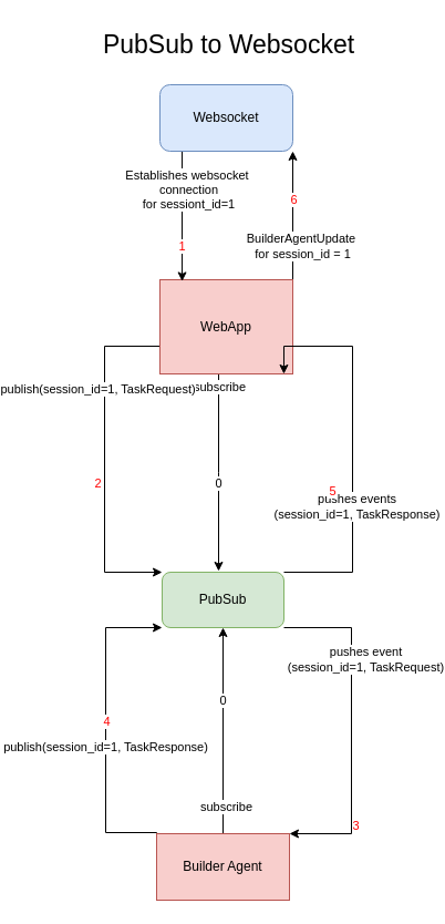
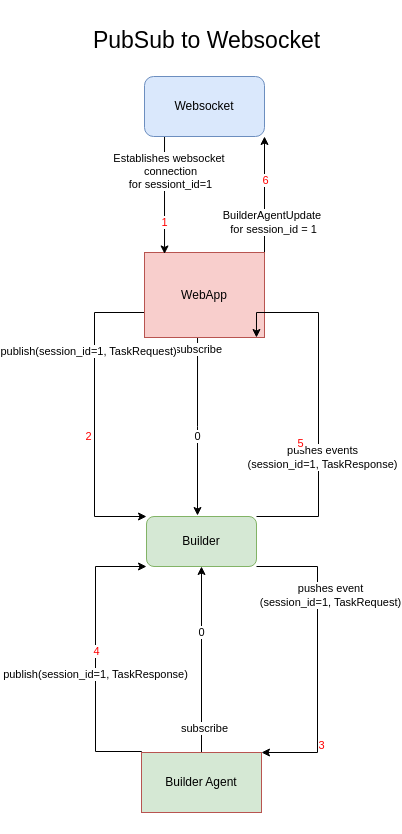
- <mxCell id="26" value="PubSub" style="html=1;whiteSpace=wrap;fillColor=#d5e8d4;strokeColor=#82b366;rounded=1;" parent="1" vertex="1"><mxGeometry x="106" y="516" width="110" height="50" as="geometry" /></mxCell>
+ <mxCell id="26" value="Builder" style="html=1;whiteSpace=wrap;fillColor=#d5e8d4;strokeColor=#82b366;rounded=1;" parent="1" vertex="1"><mxGeometry x="106" y="516" width="110" height="50" as="geometry" /></mxCell>
- <mxCell id="25" value="Builder Agent" style="rounded=0;whiteSpace=wrap;html=1;fillColor=#f8cecc;strokeColor=#b85450;" parent="1" vertex="1"><mxGeometry x="101" y="752" width="120" height="60" as="geometry" /></mxCell>
+ <mxCell id="25" value="Builder Agent" style="rounded=0;whiteSpace=wrap;html=1;fillColor=#d5e8d4;strokeColor=#b85450;" parent="1" vertex="1"><mxGeometry x="101" y="752" width="120" height="60" as="geometry" /></mxCell>
